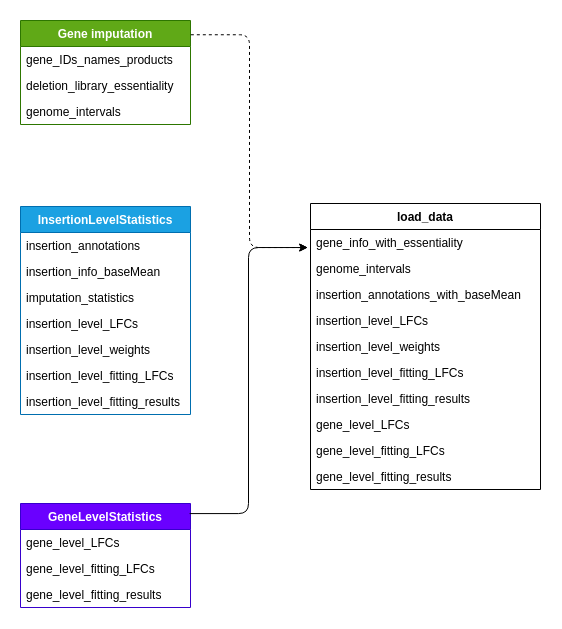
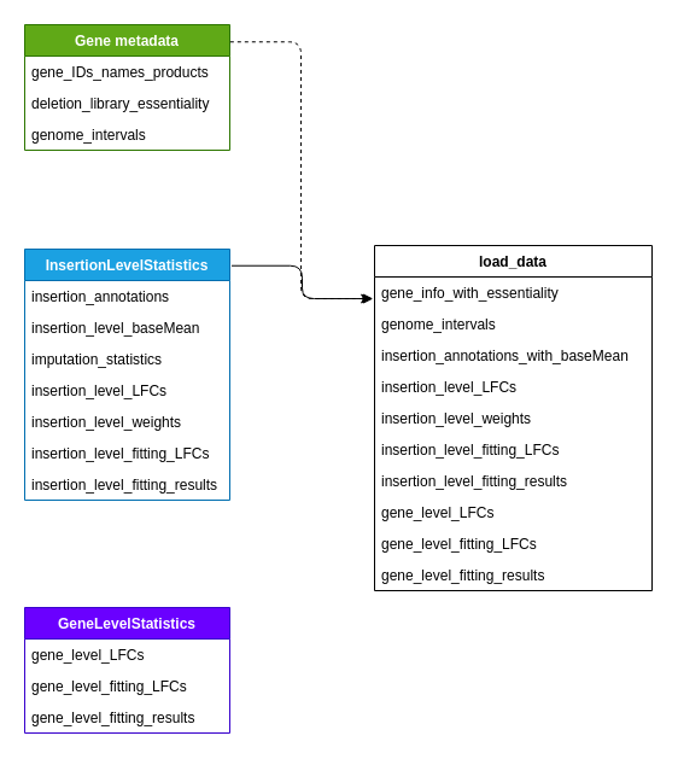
- <mxCell id="3" value="Gene imputation" style="swimlane;fontStyle=1;childLayout=stackLayout;horizontal=1;startSize=26;fillColor=#60a917;horizontalStack=0;resizeParent=1;resizeParentMax=0;resizeLast=0;collapsible=1;marginBottom=0;fontColor=#ffffff;strokeColor=#2D7600;" parent="2" vertex="1"><mxGeometry width="170" height="104" as="geometry"><mxRectangle x="300" y="170" width="130" height="30" as="alternateBounds" /></mxGeometry></mxCell>
+ <mxCell id="3" value="Gene metadata" style="swimlane;fontStyle=1;childLayout=stackLayout;horizontal=1;startSize=26;fillColor=#60a917;horizontalStack=0;resizeParent=1;resizeParentMax=0;resizeLast=0;collapsible=1;marginBottom=0;fontColor=#ffffff;strokeColor=#2D7600;" parent="2" vertex="1"><mxGeometry width="170" height="104" as="geometry"><mxRectangle x="300" y="170" width="130" height="30" as="alternateBounds" /></mxGeometry></mxCell>
+ <mxCell id="31" style="edgeStyle=elbowEdgeStyle;rounded=1;comic=0;html=1;exitX=1.009;exitY=0.066;exitDx=0;exitDy=0;exitPerimeter=0;entryX=-0.005;entryY=0.154;entryDx=0;entryDy=0;entryPerimeter=0;" parent="1" source="7" target="19" edge="1"><mxGeometry relative="1" as="geometry"><mxPoint x="310" y="203" as="targetPoint" /></mxGeometry></mxCell>
- <mxCell id="9" value="insertion_info_baseMean" style="text;strokeColor=none;fillColor=none;align=left;verticalAlign=top;spacingLeft=4;spacingRight=4;overflow=hidden;rotatable=0;points=[[0,0.5],[1,0.5]];portConstraint=eastwest;rounded=0;" parent="7" vertex="1"><mxGeometry y="52" width="170" height="26" as="geometry" /></mxCell>
+ <mxCell id="9" value="insertion_level_baseMean" style="text;strokeColor=none;fillColor=none;align=left;verticalAlign=top;spacingLeft=4;spacingRight=4;overflow=hidden;rotatable=0;points=[[0,0.5],[1,0.5]];portConstraint=eastwest;rounded=0;" parent="7" vertex="1"><mxGeometry y="52" width="170" height="26" as="geometry" /></mxCell>
- <mxCell id="32" style="edgeStyle=elbowEdgeStyle;comic=0;html=1;entryX=-0.012;entryY=0.154;entryDx=0;entryDy=0;entryPerimeter=0;exitX=0.995;exitY=0.097;exitDx=0;exitDy=0;exitPerimeter=0;" parent="1" source="15" target="19" edge="1"><mxGeometry relative="1" as="geometry" /></mxCell>
